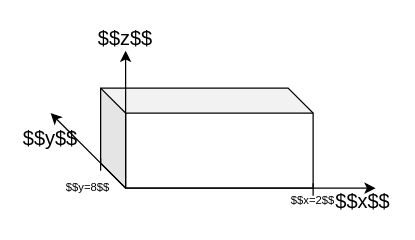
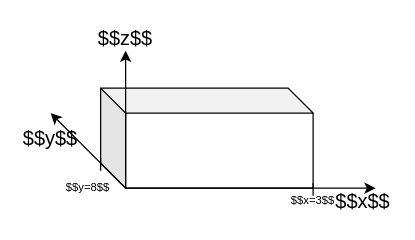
- <mxCell id="11" value="$$x=2$$" style="text;html=1;strokeColor=none;fillColor=none;align=center;verticalAlign=middle;whiteSpace=wrap;rounded=0;fontSize=9;" parent="1" vertex="1"><mxGeometry x="230" y="150" width="40" height="20" as="geometry" /></mxCell>
+ <mxCell id="11" value="$$x=3$$" style="text;html=1;strokeColor=none;fillColor=none;align=center;verticalAlign=middle;whiteSpace=wrap;rounded=0;fontSize=9;" parent="1" vertex="1"><mxGeometry x="230" y="150" width="40" height="20" as="geometry" /></mxCell>
